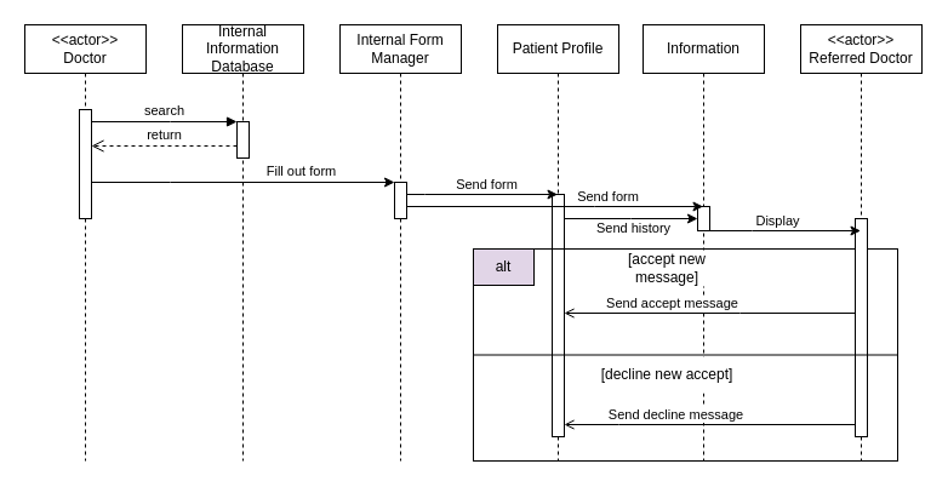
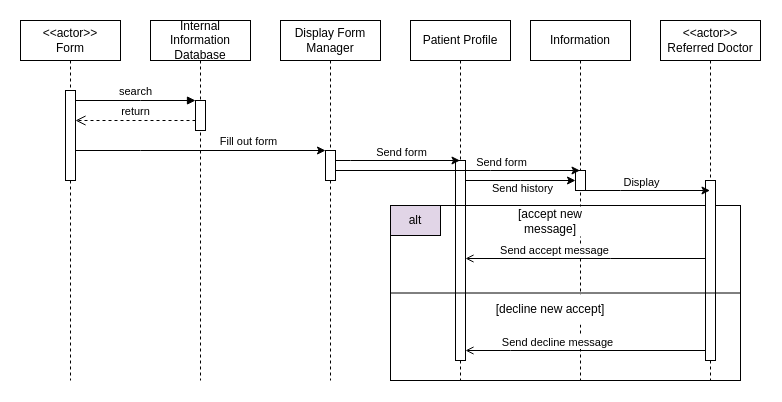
- <mxCell id="2" value="&amp;lt;&amp;lt;actor&amp;gt;&amp;gt;&lt;br&gt;Doctor" style="shape=umlLifeline;perimeter=lifelinePerimeter;whiteSpace=wrap;html=1;container=0;dropTarget=0;collapsible=0;recursiveResize=0;outlineConnect=0;portConstraint=eastwest;newEdgeStyle={&quot;edgeStyle&quot;:&quot;elbowEdgeStyle&quot;,&quot;elbow&quot;:&quot;vertical&quot;,&quot;curved&quot;:0,&quot;rounded&quot;:0};" parent="1" vertex="1"><mxGeometry x="20" y="20" width="100" height="360" as="geometry" /></mxCell>
+ <mxCell id="2" value="&amp;lt;&amp;lt;actor&amp;gt;&amp;gt;&lt;br&gt;Form" style="shape=umlLifeline;perimeter=lifelinePerimeter;whiteSpace=wrap;html=1;container=0;dropTarget=0;collapsible=0;recursiveResize=0;outlineConnect=0;portConstraint=eastwest;newEdgeStyle={&quot;edgeStyle&quot;:&quot;elbowEdgeStyle&quot;,&quot;elbow&quot;:&quot;vertical&quot;,&quot;curved&quot;:0,&quot;rounded&quot;:0};" parent="1" vertex="1"><mxGeometry x="20" y="20" width="100" height="360" as="geometry" /></mxCell>
- <mxCell id="8" value="Internal Form Manager" style="shape=umlLifeline;perimeter=lifelinePerimeter;whiteSpace=wrap;html=1;container=0;dropTarget=0;collapsible=0;recursiveResize=0;outlineConnect=0;portConstraint=eastwest;newEdgeStyle={&quot;edgeStyle&quot;:&quot;elbowEdgeStyle&quot;,&quot;elbow&quot;:&quot;vertical&quot;,&quot;curved&quot;:0,&quot;rounded&quot;:0};" parent="1" vertex="1"><mxGeometry x="280" y="20" width="100" height="360" as="geometry" /></mxCell>
+ <mxCell id="8" value="Display Form Manager" style="shape=umlLifeline;perimeter=lifelinePerimeter;whiteSpace=wrap;html=1;container=0;dropTarget=0;collapsible=0;recursiveResize=0;outlineConnect=0;portConstraint=eastwest;newEdgeStyle={&quot;edgeStyle&quot;:&quot;elbowEdgeStyle&quot;,&quot;elbow&quot;:&quot;vertical&quot;,&quot;curved&quot;:0,&quot;rounded&quot;:0};" parent="1" vertex="1"><mxGeometry x="280" y="20" width="100" height="360" as="geometry" /></mxCell>
